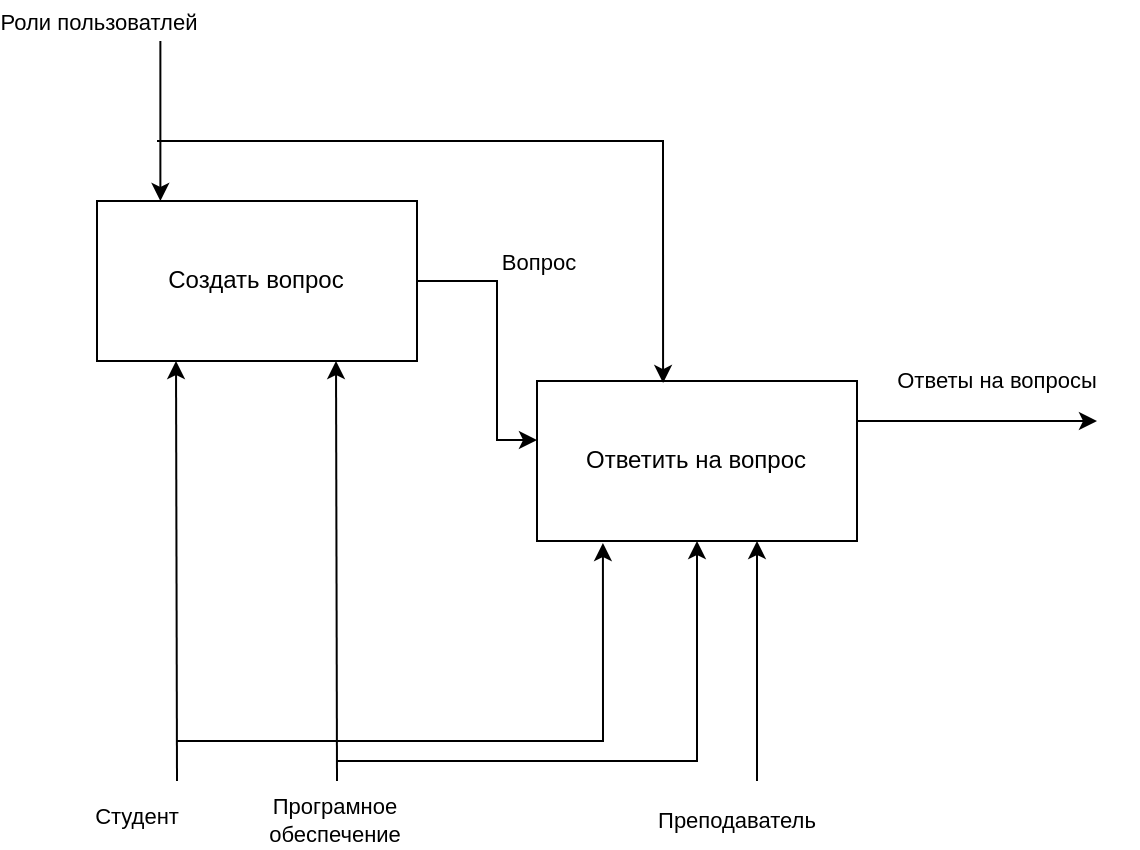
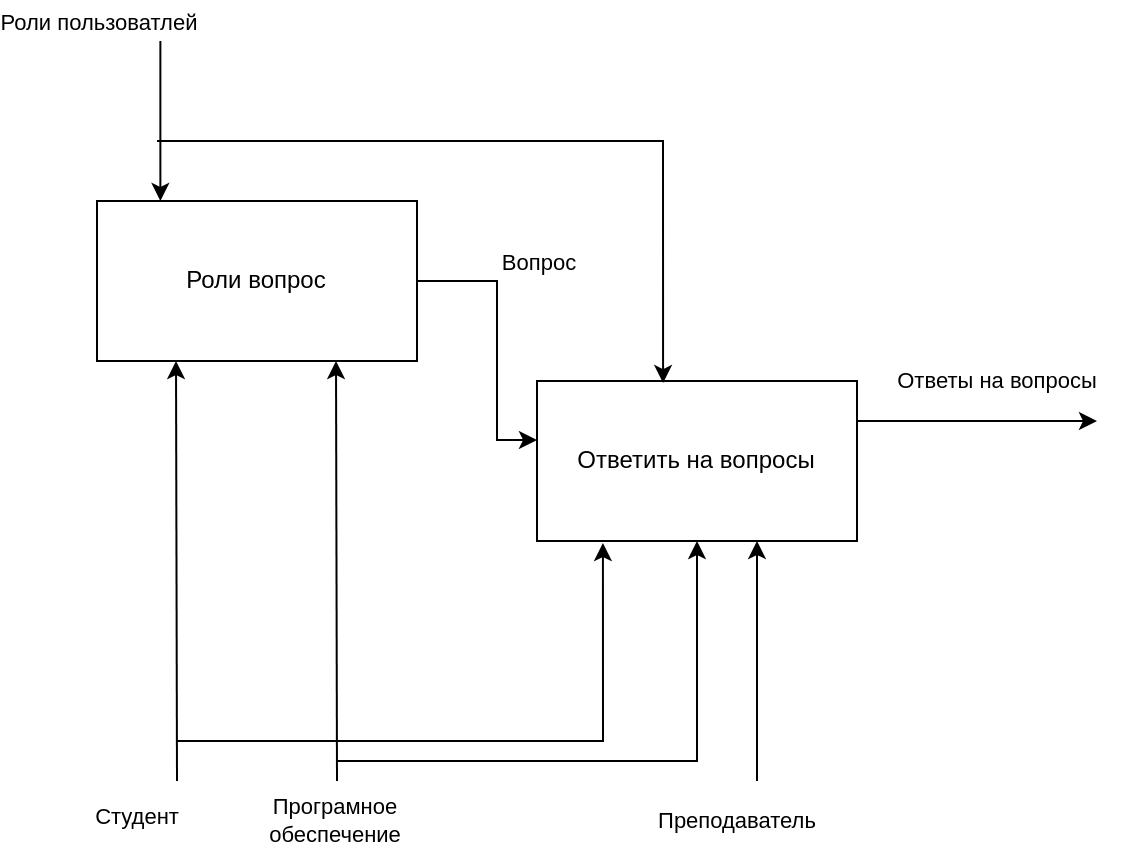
- <mxCell id="13" value="Создать вопрос" style="rounded=0;whiteSpace=wrap;html=1;" parent="1" vertex="1"><mxGeometry x="20" y="100" width="160" height="80" as="geometry" /></mxCell>
+ <mxCell id="13" value="Роли вопрос" style="rounded=0;whiteSpace=wrap;html=1;" parent="1" vertex="1"><mxGeometry x="20" y="100" width="160" height="80" as="geometry" /></mxCell>
- <mxCell id="2" value="Ответить на вопрос" style="rounded=0;whiteSpace=wrap;html=1;" parent="1" vertex="1"><mxGeometry x="240" y="190" width="160" height="80" as="geometry" /></mxCell>
+ <mxCell id="2" value="Ответить на вопросы" style="rounded=0;whiteSpace=wrap;html=1;" parent="1" vertex="1"><mxGeometry x="240" y="190" width="160" height="80" as="geometry" /></mxCell>
